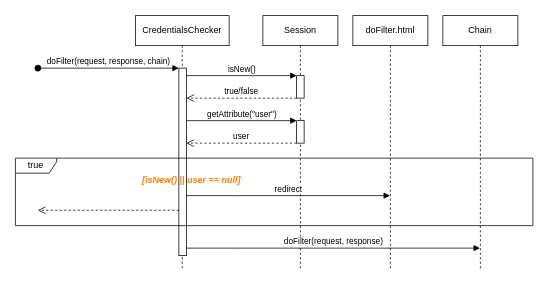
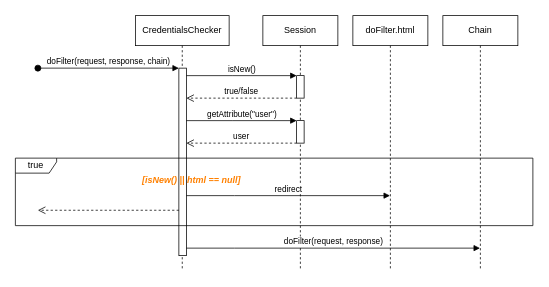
- <mxCell id="11" value="[isNew() || user == null]" style="text;html=1;strokeColor=none;fillColor=none;align=center;verticalAlign=middle;whiteSpace=wrap;rounded=0;fontStyle=3;fontColor=#FF8000;" vertex="1" parent="1"><mxGeometry x="180" y="230" width="150" height="20" as="geometry" /></mxCell>
+ <mxCell id="11" value="[isNew() || html == null]" style="text;html=1;strokeColor=none;fillColor=none;align=center;verticalAlign=middle;whiteSpace=wrap;rounded=0;fontStyle=3;fontColor=#FF8000;" vertex="1" parent="1"><mxGeometry x="180" y="230" width="150" height="20" as="geometry" /></mxCell>
